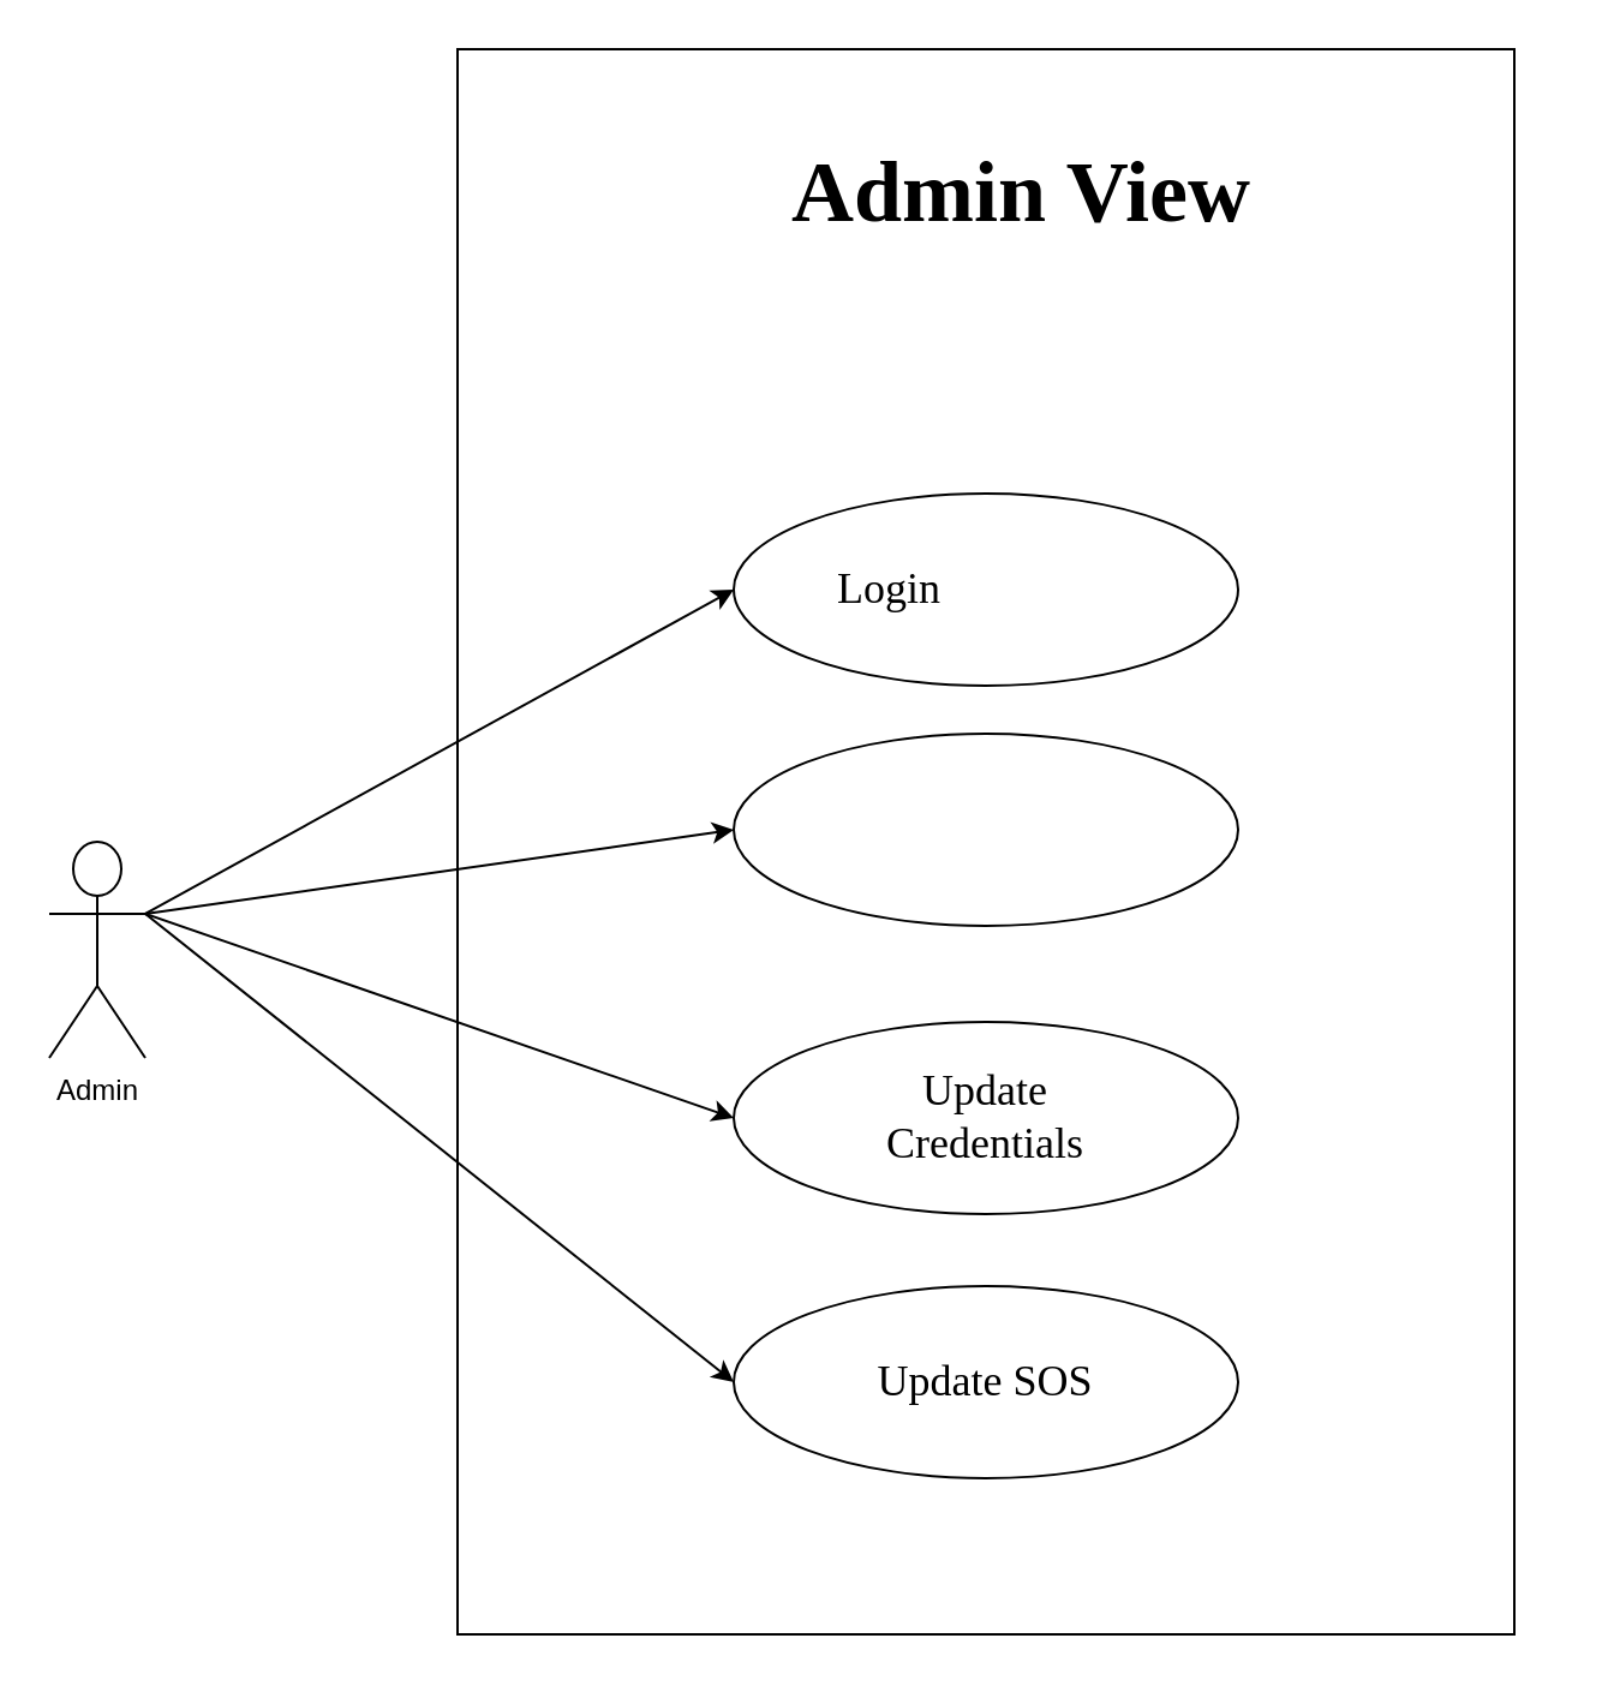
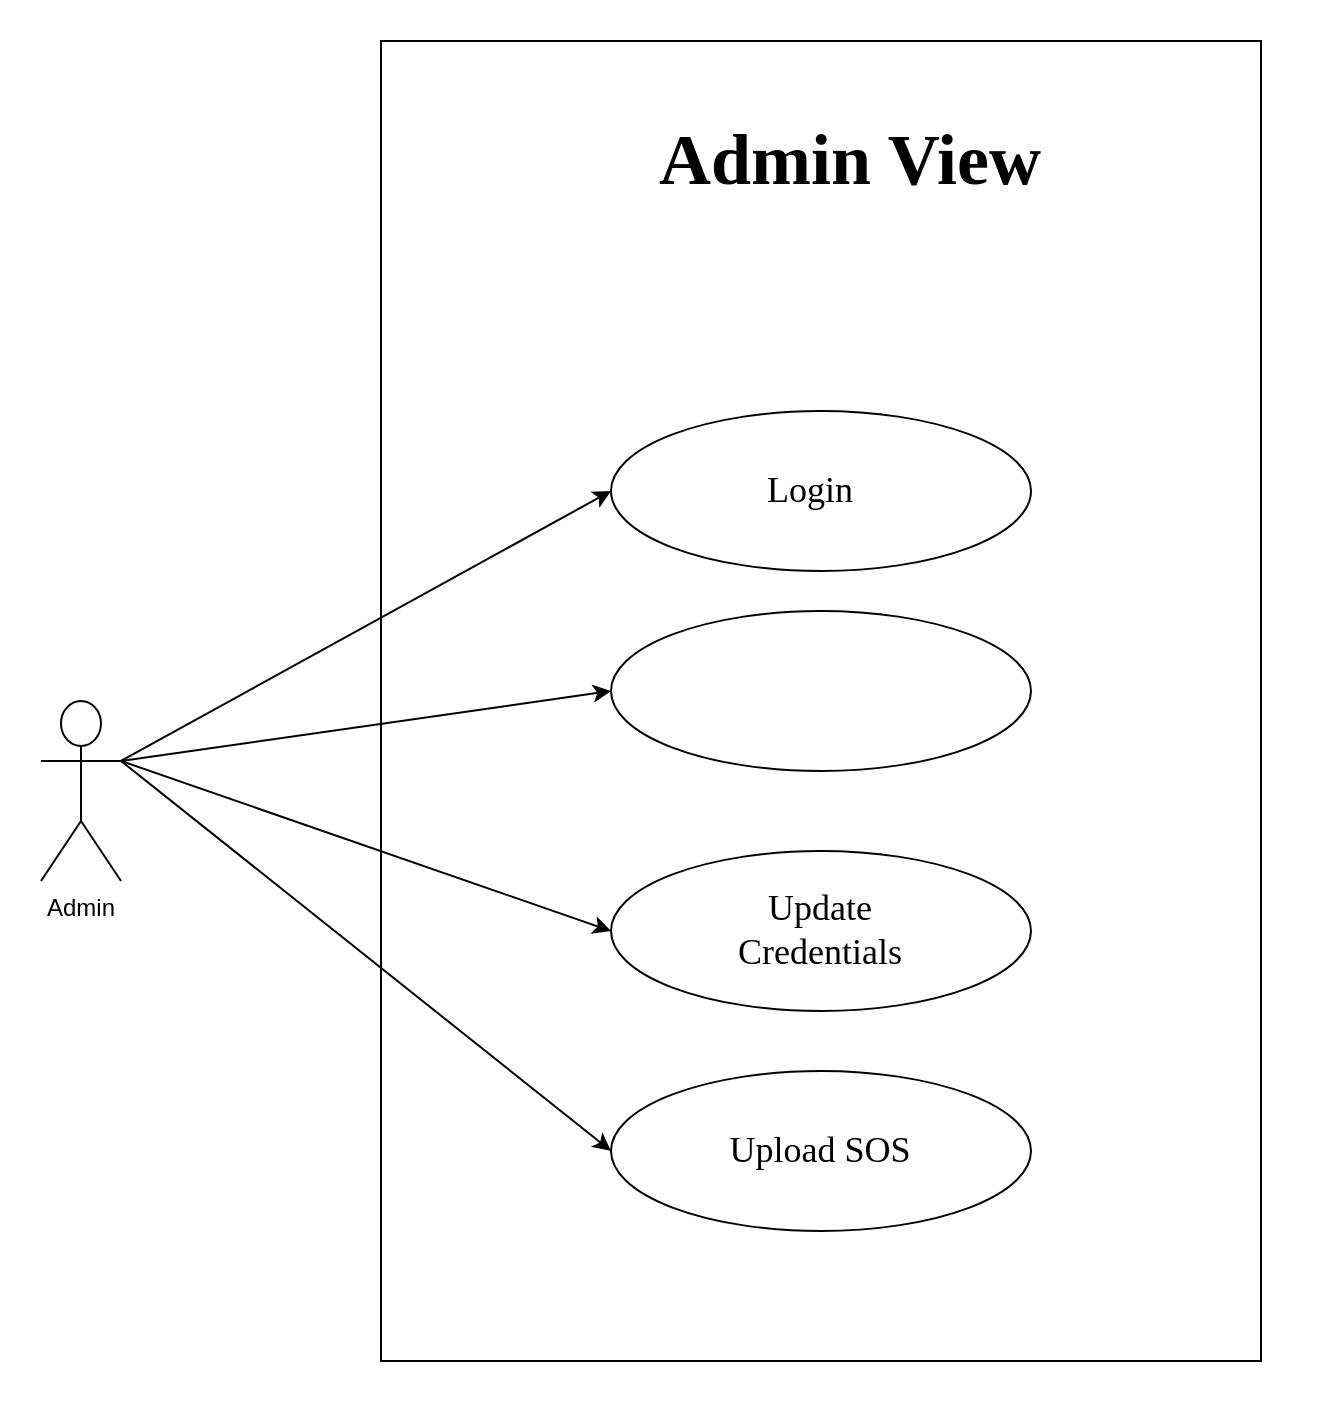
- <mxCell id="5" value="&lt;font face=&quot;Tahoma&quot; style=&quot;font-size: 18px;&quot;&gt;Login&lt;/font&gt;" style="text;html=1;align=center;verticalAlign=middle;whiteSpace=wrap;rounded=0;" vertex="1" parent="3"><mxGeometry x="35" y="25" width="60" height="30" as="geometry" /></mxCell>
+ <mxCell id="5" value="&lt;font face=&quot;Tahoma&quot; style=&quot;font-size: 18px;&quot;&gt;Login&lt;/font&gt;" style="text;html=1;align=center;verticalAlign=middle;whiteSpace=wrap;rounded=0;" vertex="1" parent="3"><mxGeometry x="70" y="25" width="60" height="30" as="geometry" /></mxCell>
- <mxCell id="10" value="&lt;font face=&quot;Tahoma&quot; style=&quot;font-size: 18px;&quot;&gt;Update SOS&lt;/font&gt;" style="text;html=1;align=center;verticalAlign=middle;whiteSpace=wrap;rounded=0;" vertex="1" parent="8"><mxGeometry x="35" y="10" width="140" height="60" as="geometry" /></mxCell>
+ <mxCell id="10" value="&lt;font face=&quot;Tahoma&quot; style=&quot;font-size: 18px;&quot;&gt;Upload SOS&lt;/font&gt;" style="text;html=1;align=center;verticalAlign=middle;whiteSpace=wrap;rounded=0;" vertex="1" parent="8"><mxGeometry x="35" y="10" width="140" height="60" as="geometry" /></mxCell>
